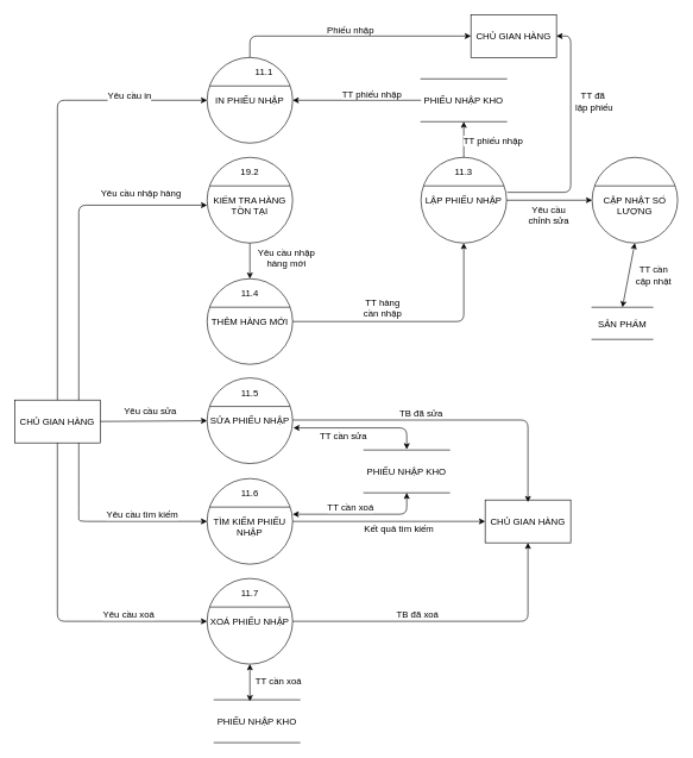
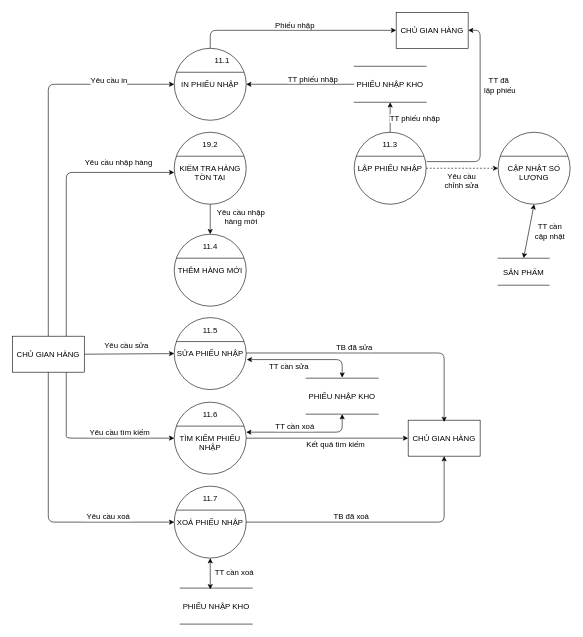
- <mxCell id="33" value="" style="endArrow=classic;html=1;exitX=1;exitY=0.5;exitDx=0;exitDy=0;entryX=0;entryY=0.5;entryDx=0;entryDy=0;fontSize=13;" edge="1" parent="1" source="5" target="9"><mxGeometry width="50" height="50" relative="1" as="geometry"><mxPoint x="450" y="400" as="sourcePoint" /><mxPoint x="500" y="350" as="targetPoint" /></mxGeometry></mxCell>
+ <mxCell id="33" value="" style="endArrow=classic;html=1;exitX=1;exitY=0.5;exitDx=0;exitDy=0;entryX=0;entryY=0.5;entryDx=0;entryDy=0;fontSize=13;dashed=1;" edge="1" parent="1" source="5" target="9"><mxGeometry width="50" height="50" relative="1" as="geometry"><mxPoint x="450" y="400" as="sourcePoint" /><mxPoint x="500" y="350" as="targetPoint" /></mxGeometry></mxCell>
- <mxCell id="31" value="" style="endArrow=classic;html=1;exitX=1;exitY=0.5;exitDx=0;exitDy=0;entryX=0.5;entryY=1;entryDx=0;entryDy=0;fontSize=13;" edge="1" parent="1" source="13" target="5"><mxGeometry width="50" height="50" relative="1" as="geometry"><mxPoint x="590" y="430" as="sourcePoint" /><mxPoint x="580" y="380" as="targetPoint" /><Array as="points"><mxPoint x="650" y="450" /></Array></mxGeometry></mxCell>
- <mxCell id="32" value="TT hàng&lt;br style=&quot;font-size: 13px;&quot;&gt;cần nhập" style="edgeLabel;html=1;align=center;verticalAlign=middle;resizable=0;points=[];fontSize=13;" vertex="1" connectable="0" parent="31"><mxGeometry x="-0.45" y="-4" relative="1" as="geometry"><mxPoint x="29" y="-24" as="offset" /></mxGeometry></mxCell>
